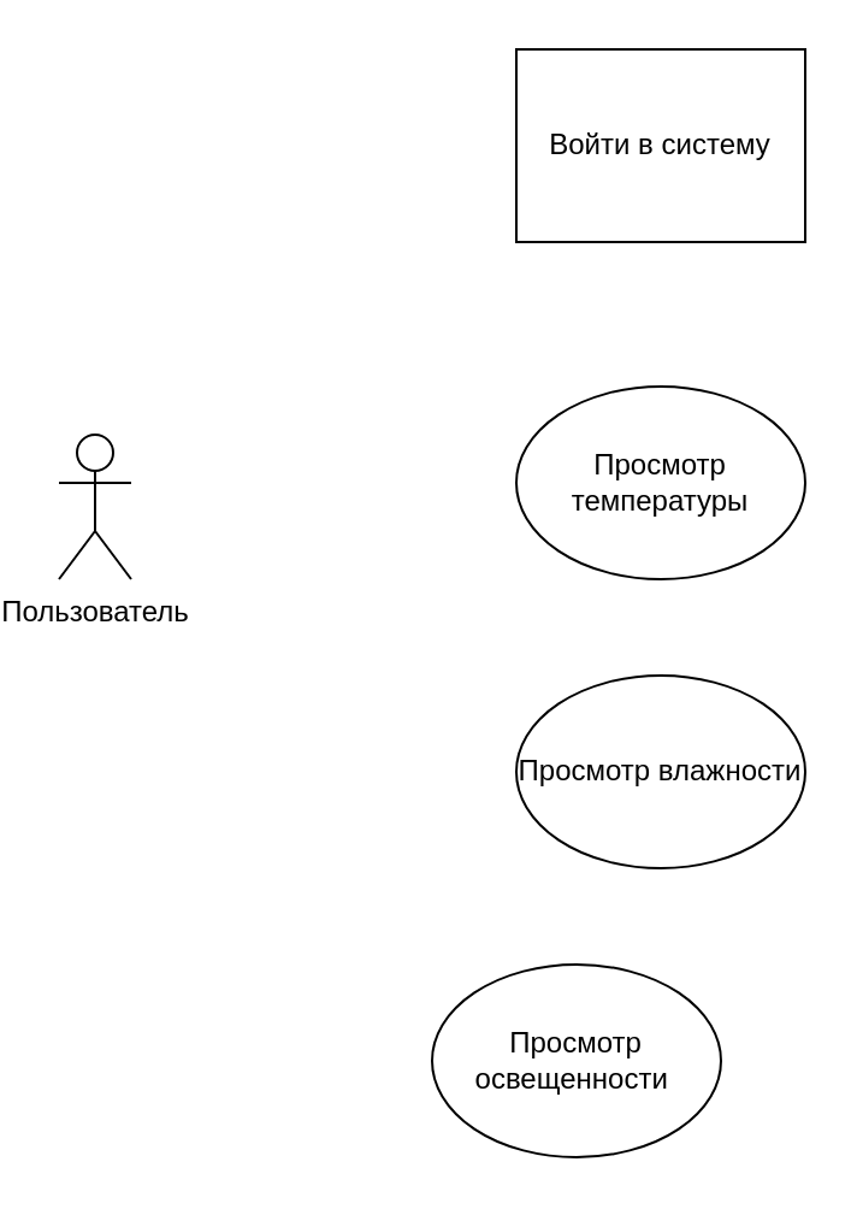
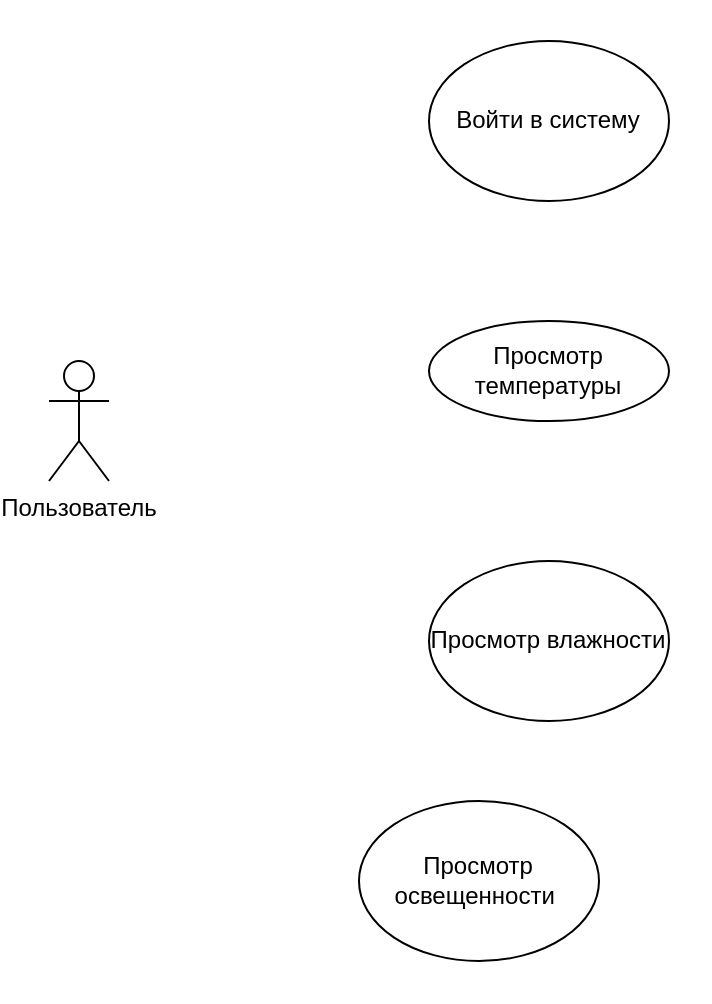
- <mxCell id="3" value="Войти в систему" style="whiteSpace=wrap;html=1;rounded=0;" vertex="1" parent="1"><mxGeometry x="210" y="20" width="120" height="80" as="geometry" /></mxCell>
+ <mxCell id="3" value="Войти в систему" style="ellipse;whiteSpace=wrap;html=1;" vertex="1" parent="1"><mxGeometry x="210" y="20" width="120" height="80" as="geometry" /></mxCell>
- <mxCell id="4" value="Просмотр температуры" style="ellipse;whiteSpace=wrap;html=1;" vertex="1" parent="1"><mxGeometry x="210" y="160" width="120" height="80" as="geometry" /></mxCell>
+ <mxCell id="4" value="Просмотр температуры" style="ellipse;whiteSpace=wrap;html=1;" vertex="1" parent="1"><mxGeometry x="210" y="160" width="120" height="50" as="geometry" /></mxCell>
